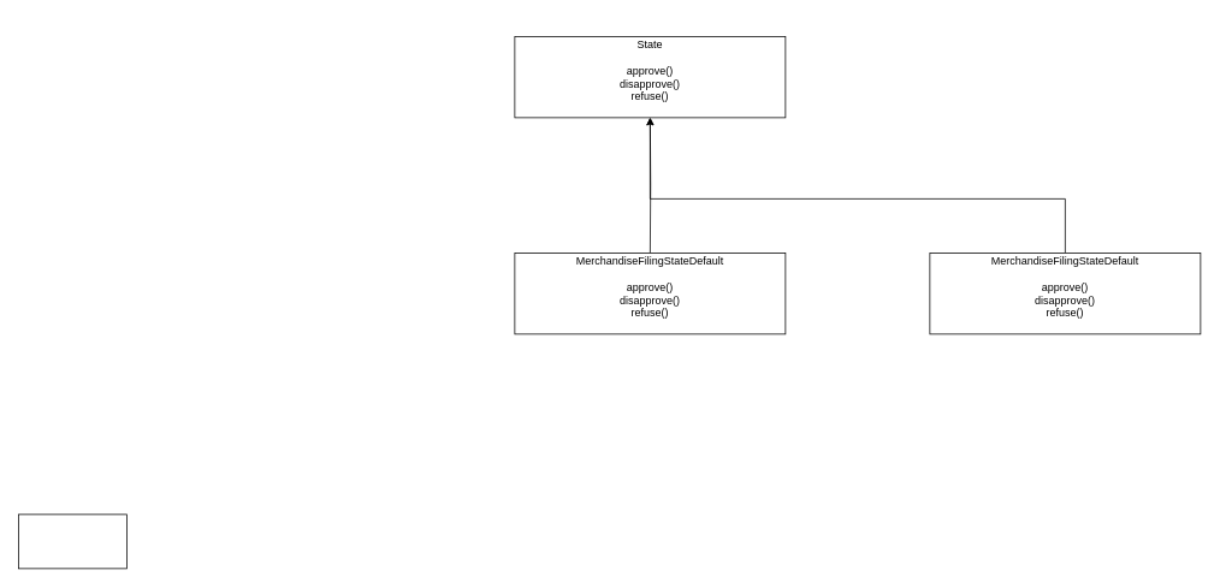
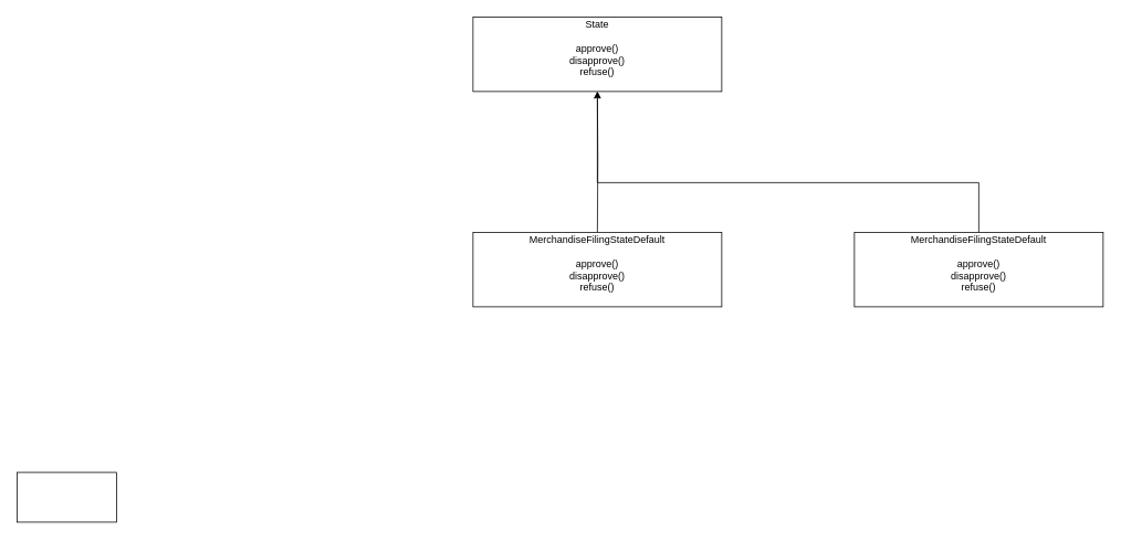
- <mxCell id="2" value="&lt;span style=&quot;background-color: initial;&quot;&gt;State&lt;br&gt;&lt;br&gt;approve()&lt;br&gt;disapprove()&lt;br&gt;refuse()&lt;br&gt;&lt;br&gt;&lt;/span&gt;" style="rounded=0;whiteSpace=wrap;html=1;" vertex="1" parent="1"><mxGeometry x="570" y="40" width="300" height="90" as="geometry" /></mxCell>
+ <mxCell id="2" value="&lt;span style=&quot;background-color: initial;&quot;&gt;State&lt;br&gt;&lt;br&gt;approve()&lt;br&gt;disapprove()&lt;br&gt;refuse()&lt;br&gt;&lt;br&gt;&lt;/span&gt;" style="rounded=0;whiteSpace=wrap;html=1;" vertex="1" parent="1"><mxGeometry x="570" y="20" width="300" height="90" as="geometry" /></mxCell>
